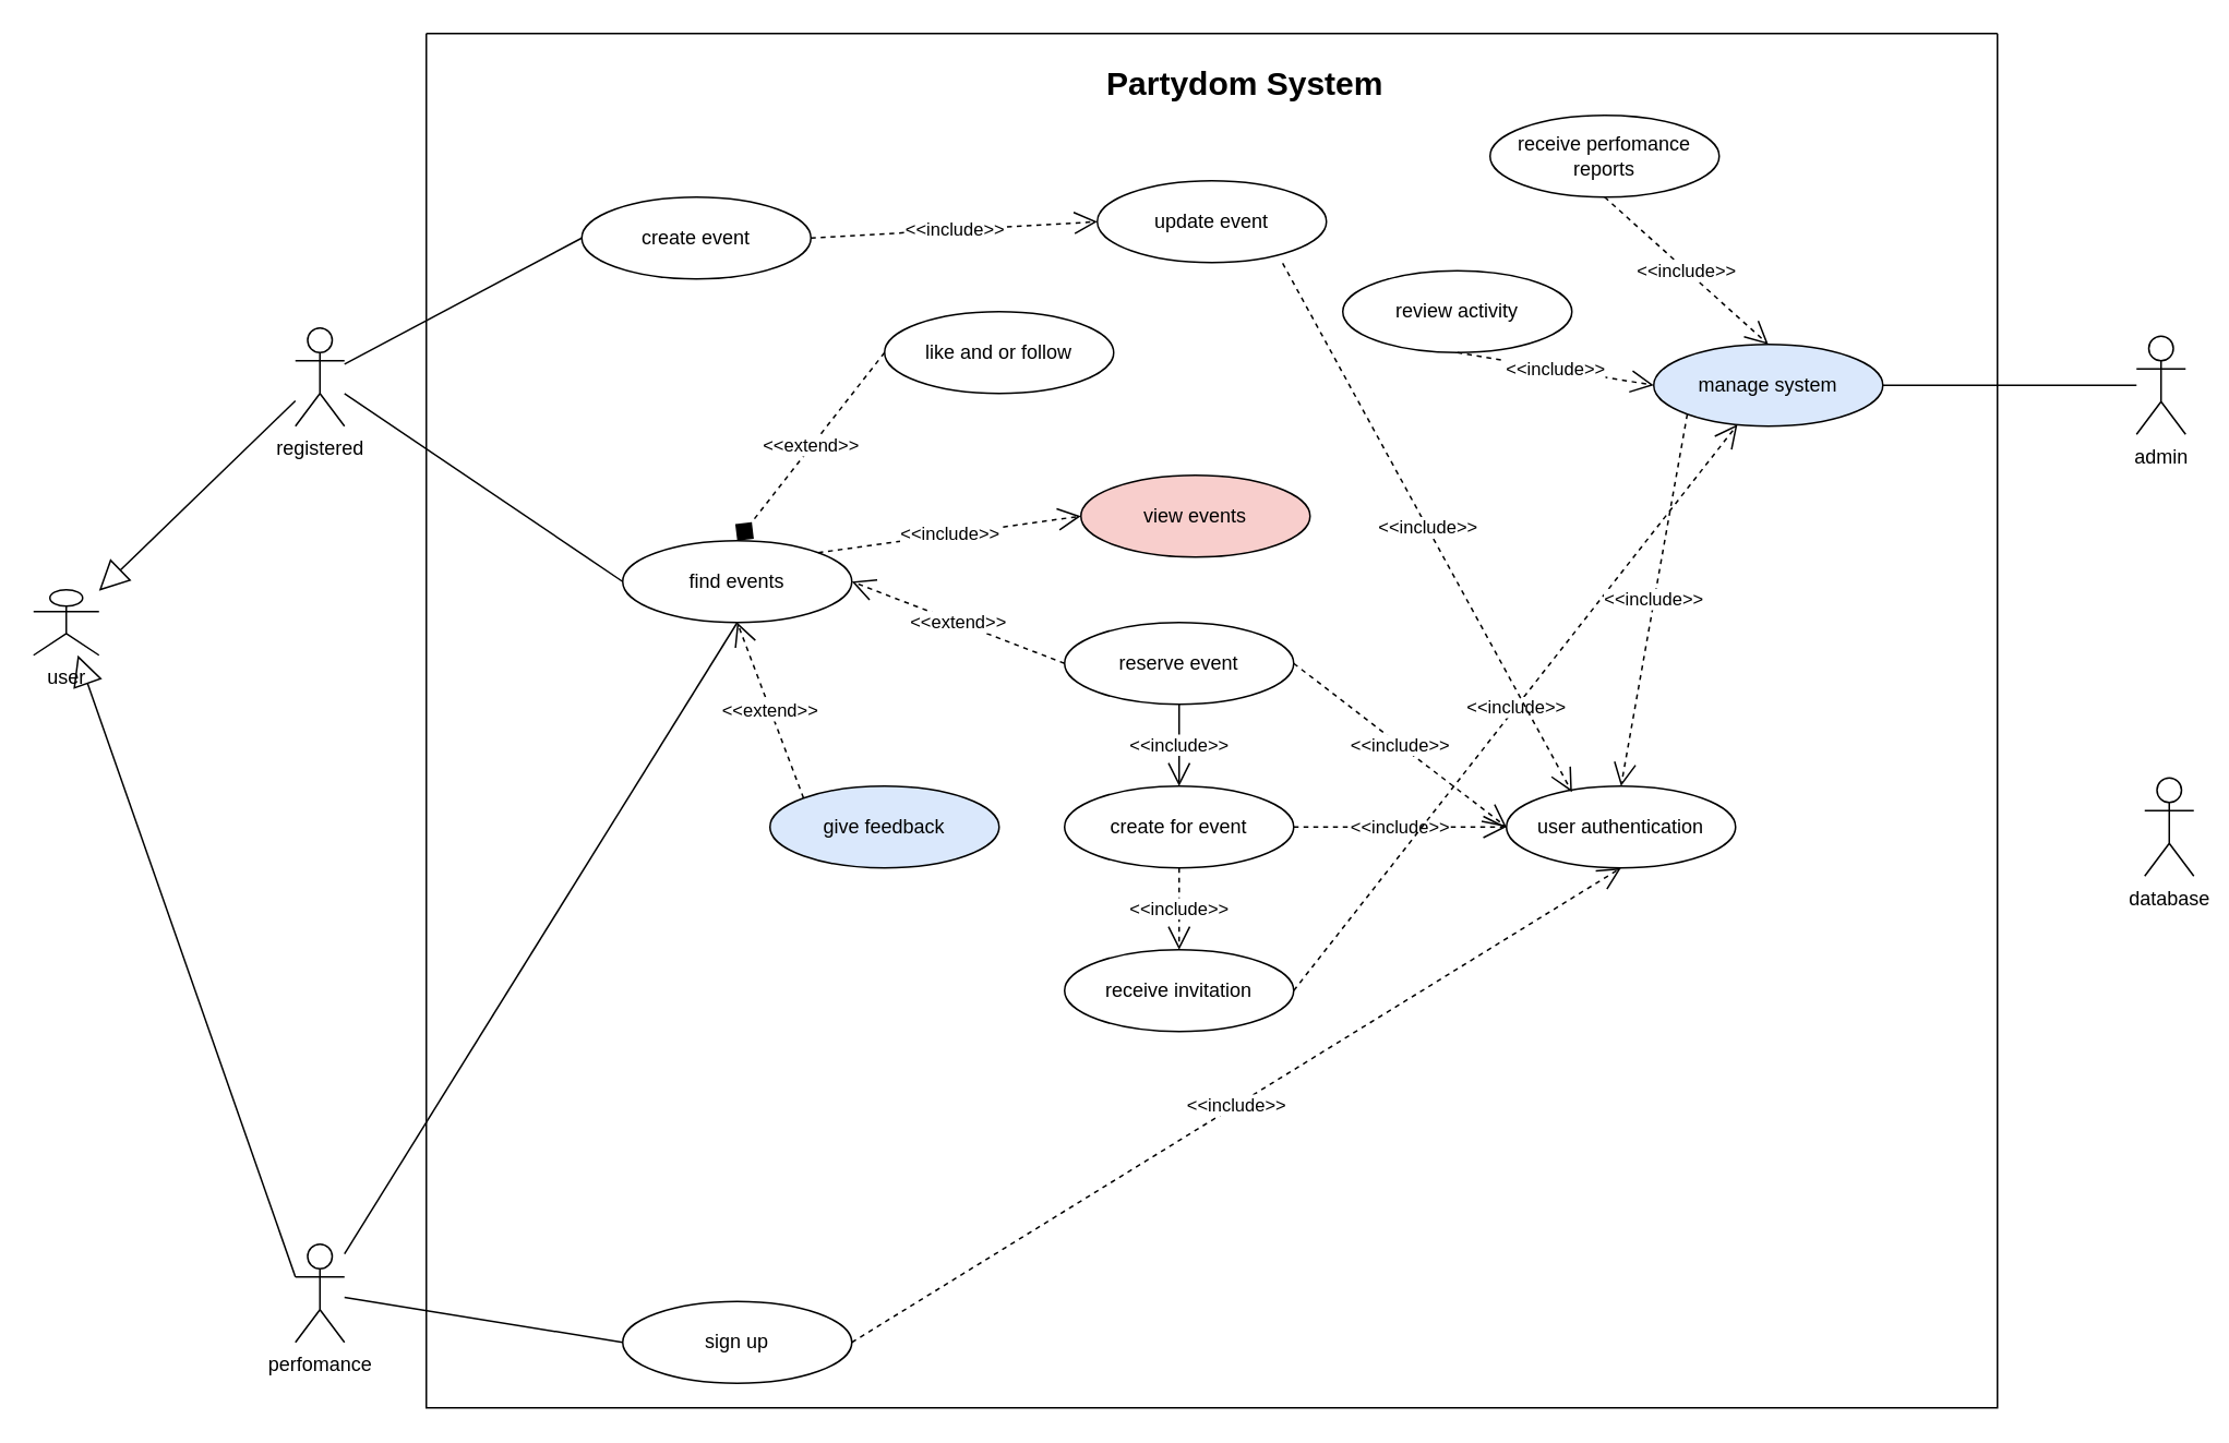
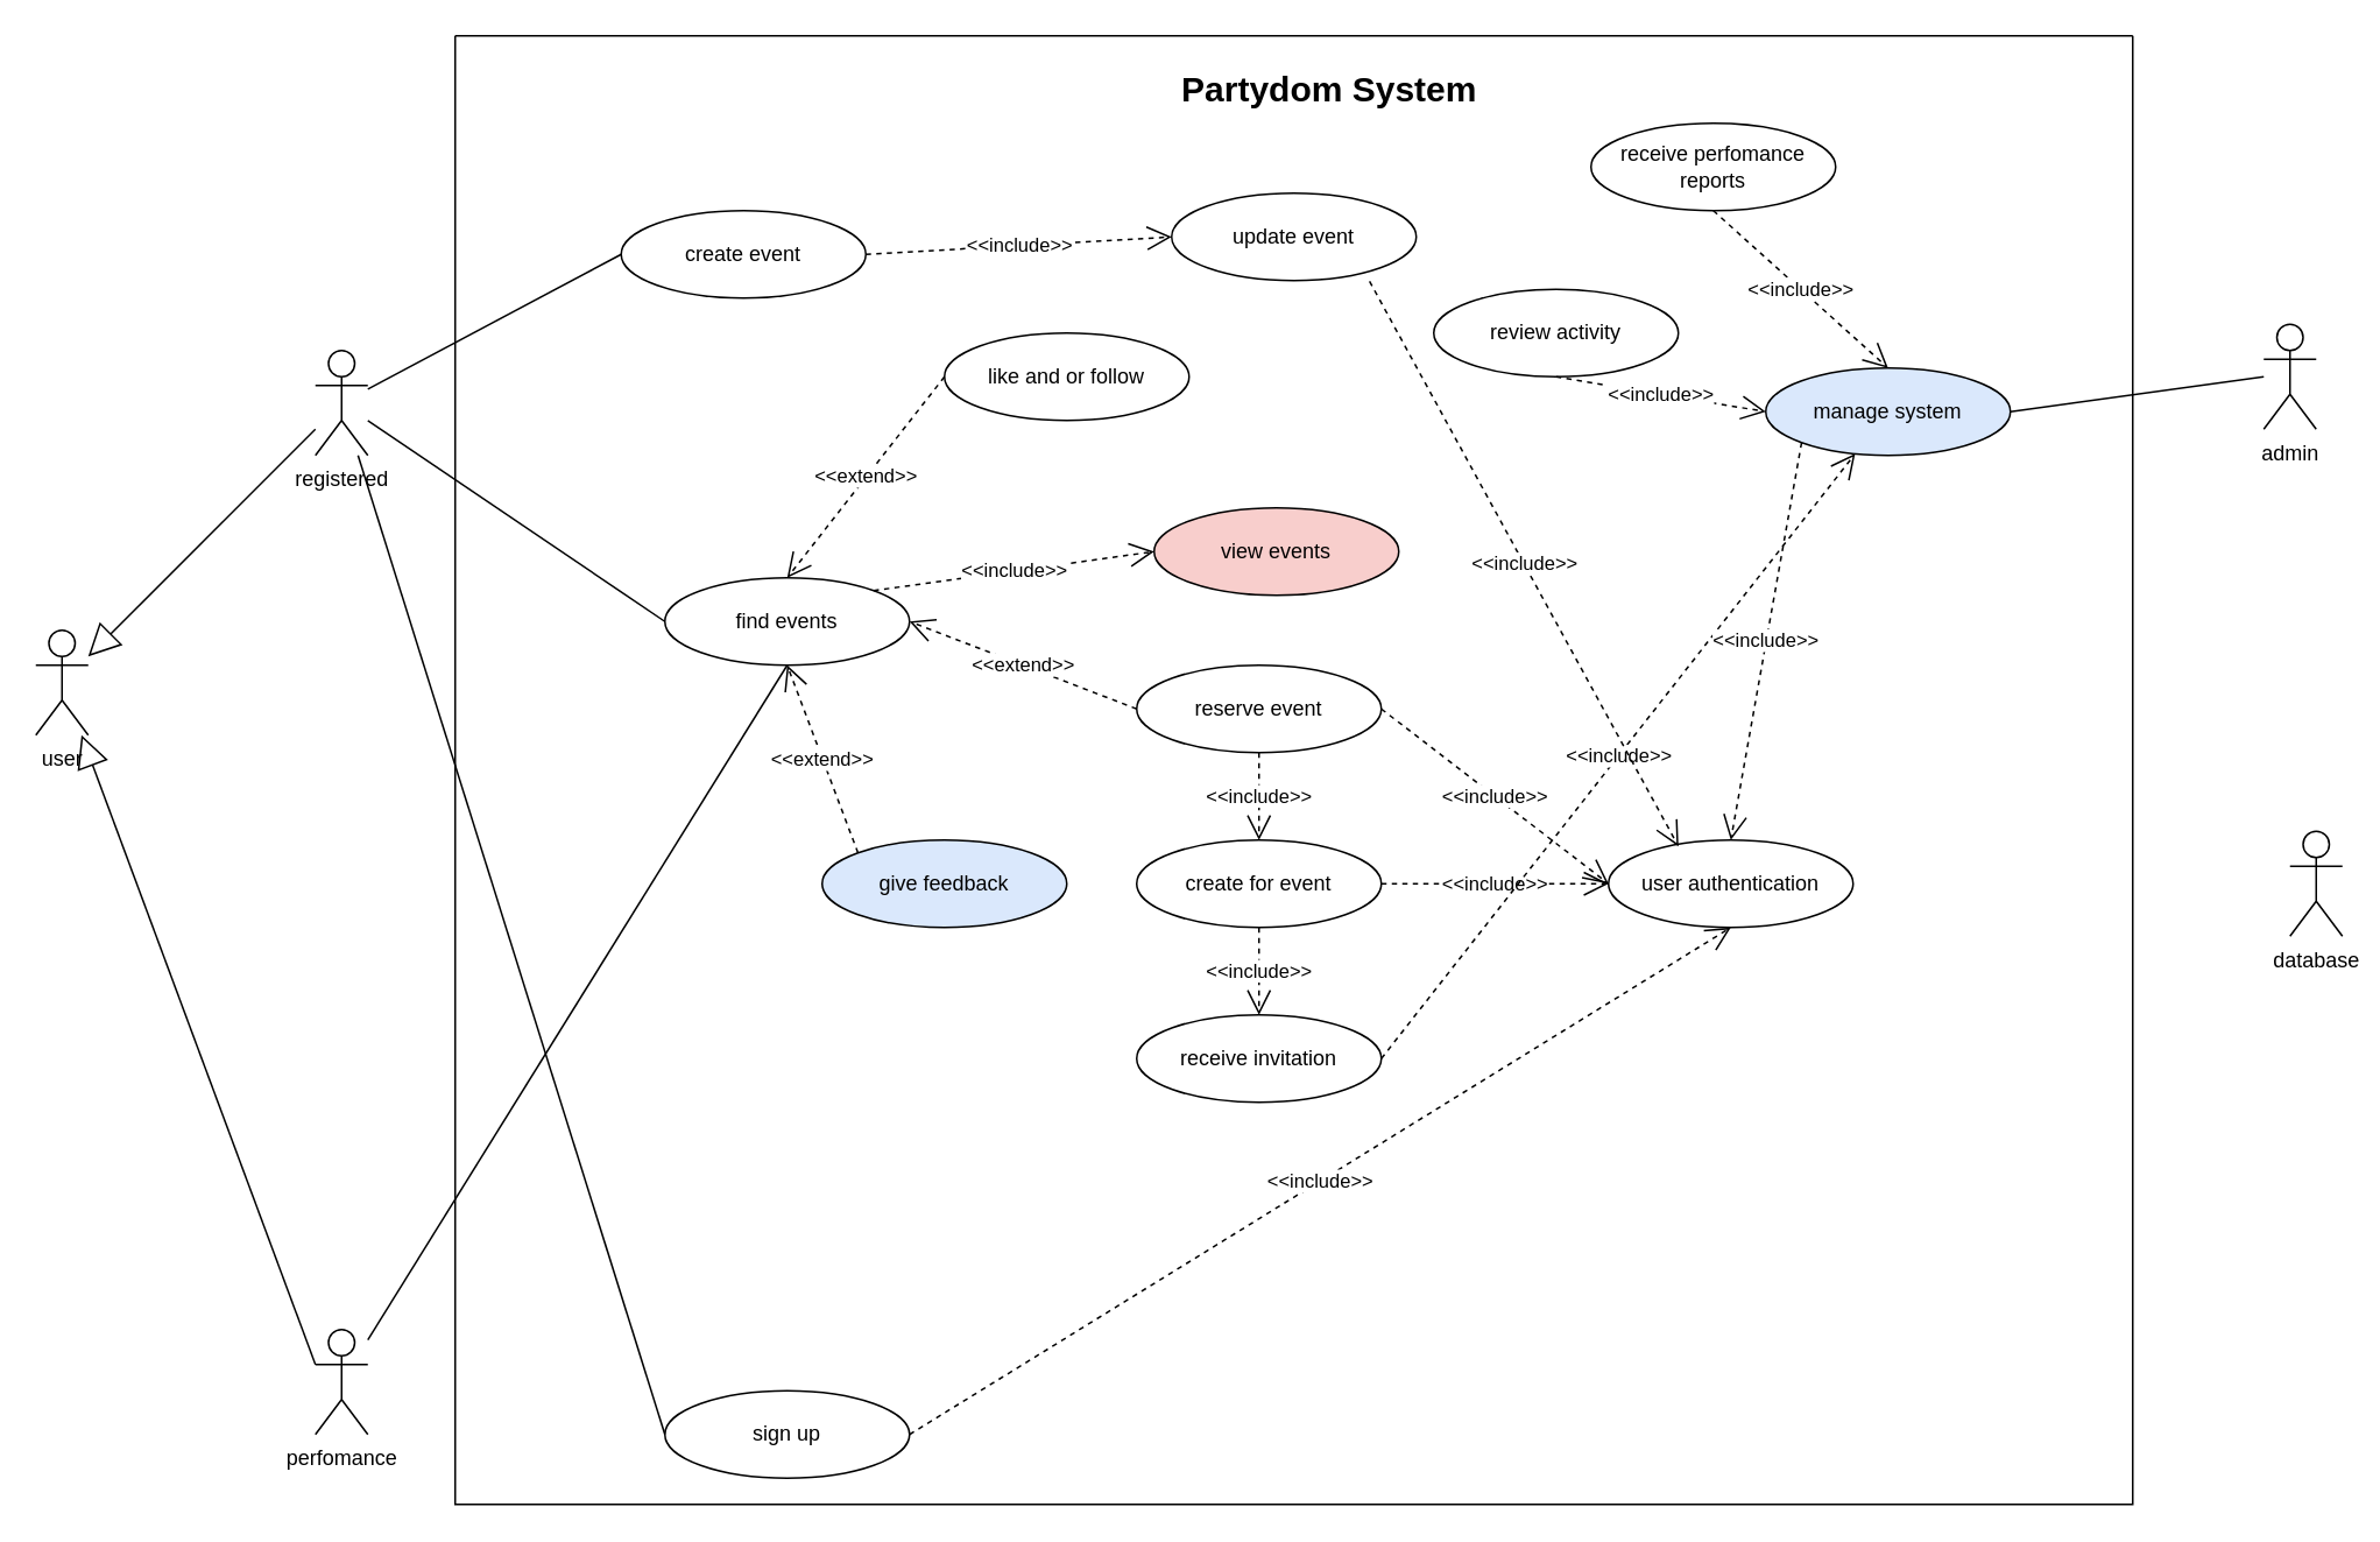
- <mxCell id="31" value="admin" style="shape=umlActor;verticalLabelPosition=bottom;verticalAlign=top;html=1;outlineConnect=0;" parent="1" vertex="1"><mxGeometry x="1305" y="205" width="30" height="60" as="geometry" /></mxCell>
+ <mxCell id="31" value="admin" style="shape=umlActor;verticalLabelPosition=bottom;verticalAlign=top;html=1;outlineConnect=0;" parent="1" vertex="1"><mxGeometry x="1295" y="185" width="30" height="60" as="geometry" /></mxCell>
- <mxCell id="43" value="&amp;lt;&amp;lt;extend&amp;gt;&amp;gt;" style="endArrow=diamond;endSize=12;dashed=1;html=1;rounded=0;exitX=0;exitY=0.5;exitDx=0;exitDy=0;entryX=0.5;entryY=0;entryDx=0;entryDy=0;" edge="1" parent="1" source="39" target="7"><mxGeometry width="160" relative="1" as="geometry"><mxPoint x="490" y="280" as="sourcePoint" /><mxPoint x="360" y="230" as="targetPoint" /></mxGeometry></mxCell>
+ <mxCell id="43" value="&amp;lt;&amp;lt;extend&amp;gt;&amp;gt;" style="endArrow=open;endSize=12;dashed=1;html=1;rounded=0;exitX=0;exitY=0.5;exitDx=0;exitDy=0;entryX=0.5;entryY=0;entryDx=0;entryDy=0;" edge="1" parent="1" source="39" target="7"><mxGeometry width="160" relative="1" as="geometry"><mxPoint x="490" y="280" as="sourcePoint" /><mxPoint x="360" y="230" as="targetPoint" /></mxGeometry></mxCell>
- <mxCell id="2" value="user" style="shape=umlActor;verticalLabelPosition=bottom;verticalAlign=top;html=1;outlineConnect=0;" parent="1" vertex="1"><mxGeometry x="20" y="360" width="40" height="40" as="geometry" /></mxCell>
+ <mxCell id="2" value="user" style="shape=umlActor;verticalLabelPosition=bottom;verticalAlign=top;html=1;outlineConnect=0;" parent="1" vertex="1"><mxGeometry x="20" y="360" width="30" height="60" as="geometry" /></mxCell>
- <mxCell id="18" value="&amp;lt;&amp;lt;include&amp;gt;&amp;gt;" style="endArrow=open;endSize=12;dashed=0;html=1;rounded=0;exitX=0.5;exitY=1;exitDx=0;exitDy=0;entryX=0.5;entryY=0;entryDx=0;entryDy=0;" parent="1" source="10" target="11" edge="1"><mxGeometry width="160" relative="1" as="geometry"><mxPoint x="540" y="100" as="sourcePoint" /><mxPoint x="700" y="200" as="targetPoint" /></mxGeometry></mxCell>
+ <mxCell id="18" value="&amp;lt;&amp;lt;include&amp;gt;&amp;gt;" style="endArrow=open;endSize=12;dashed=1;html=1;rounded=0;exitX=0.5;exitY=1;exitDx=0;exitDy=0;entryX=0.5;entryY=0;entryDx=0;entryDy=0;" parent="1" source="10" target="11" edge="1"><mxGeometry width="160" relative="1" as="geometry"><mxPoint x="540" y="100" as="sourcePoint" /><mxPoint x="700" y="200" as="targetPoint" /></mxGeometry></mxCell>
- <mxCell id="27" value="" style="endArrow=none;html=1;rounded=0;exitX=0;exitY=0.5;exitDx=0;exitDy=0;" parent="1" source="26" target="4" edge="1"><mxGeometry width="50" height="50" relative="1" as="geometry"><mxPoint x="540" y="670" as="sourcePoint" /><mxPoint x="590" y="620" as="targetPoint" /></mxGeometry></mxCell>
+ <mxCell id="27" value="" style="endArrow=none;html=1;rounded=0;exitX=0;exitY=0.5;exitDx=0;exitDy=0;" parent="1" source="26" target="3" edge="1"><mxGeometry width="50" height="50" relative="1" as="geometry"><mxPoint x="540" y="670" as="sourcePoint" /><mxPoint x="590" y="620" as="targetPoint" /></mxGeometry></mxCell>
